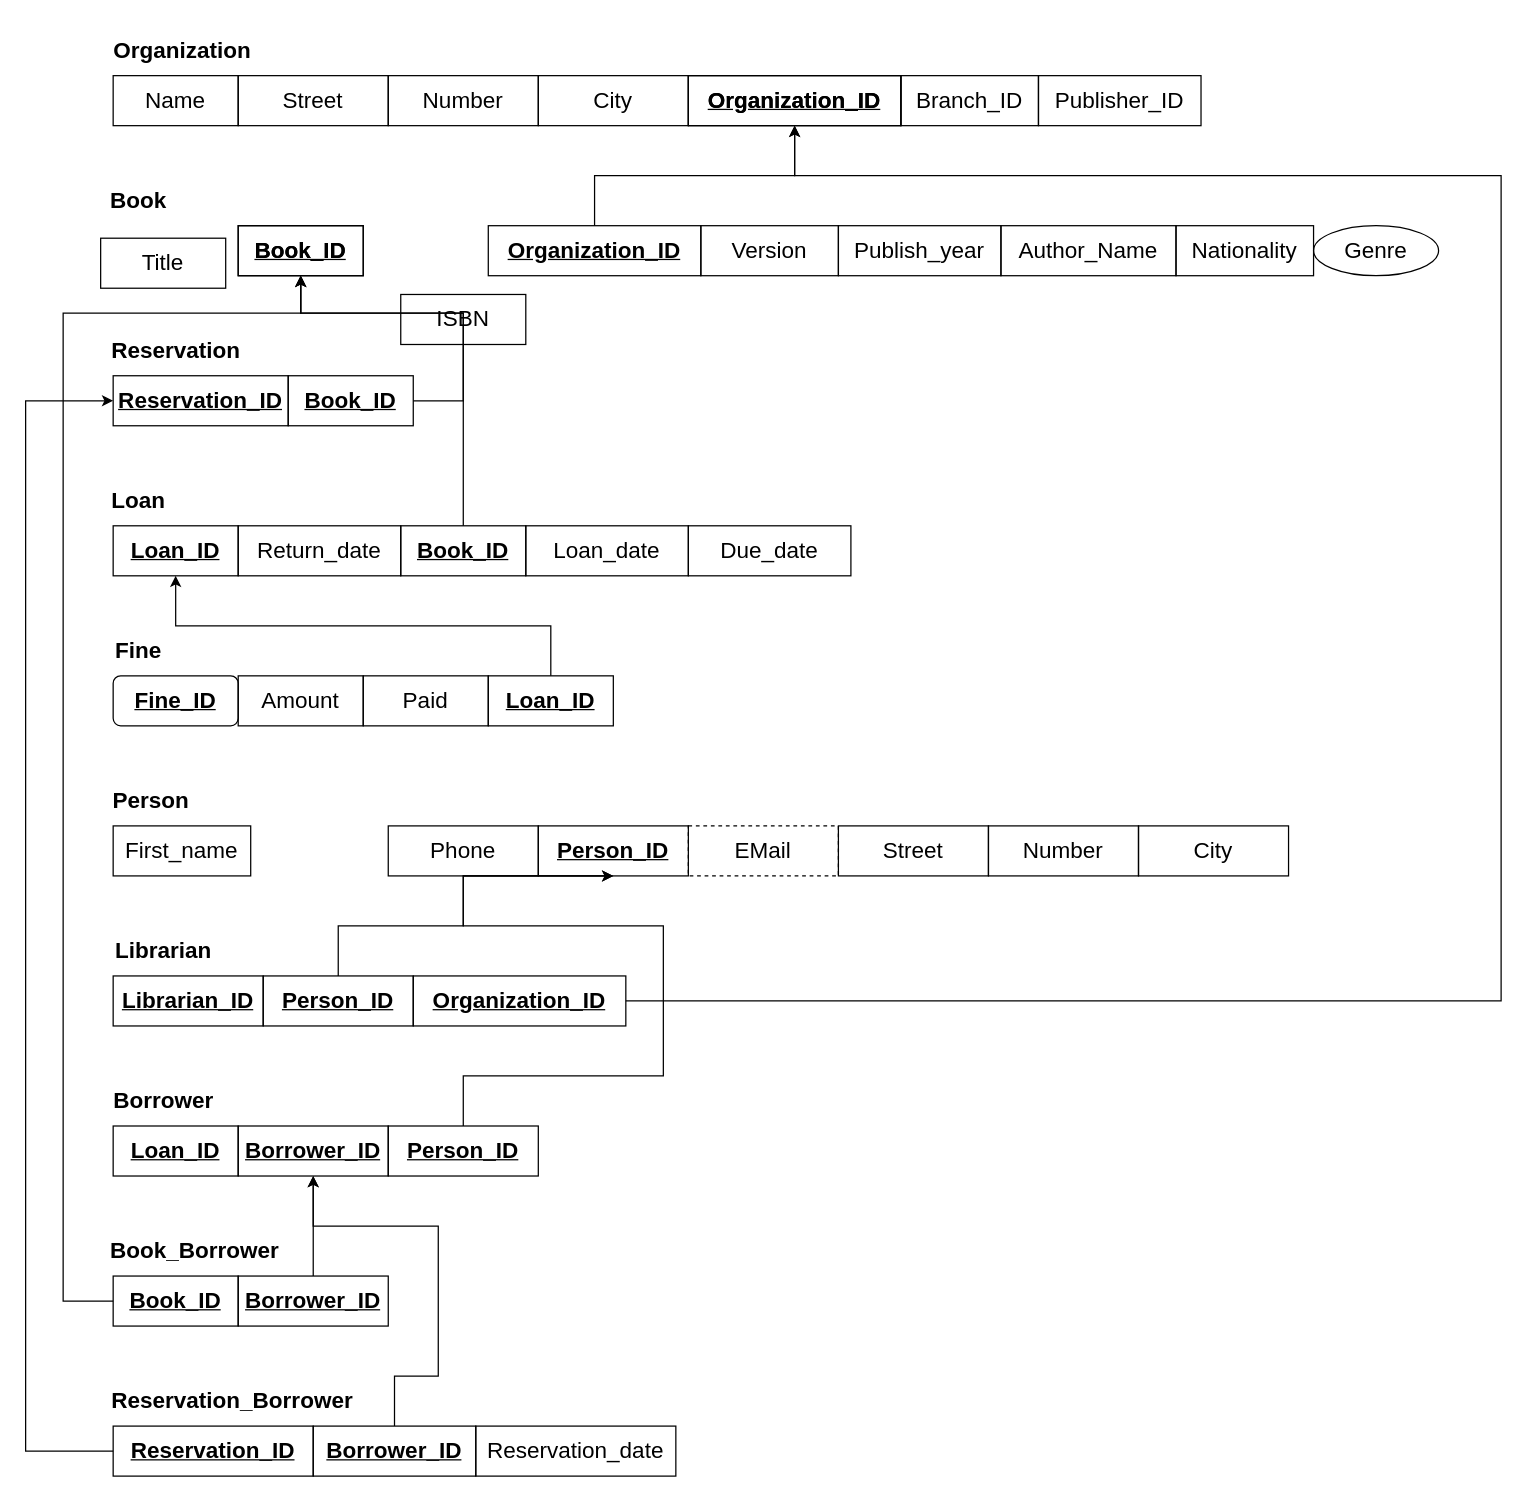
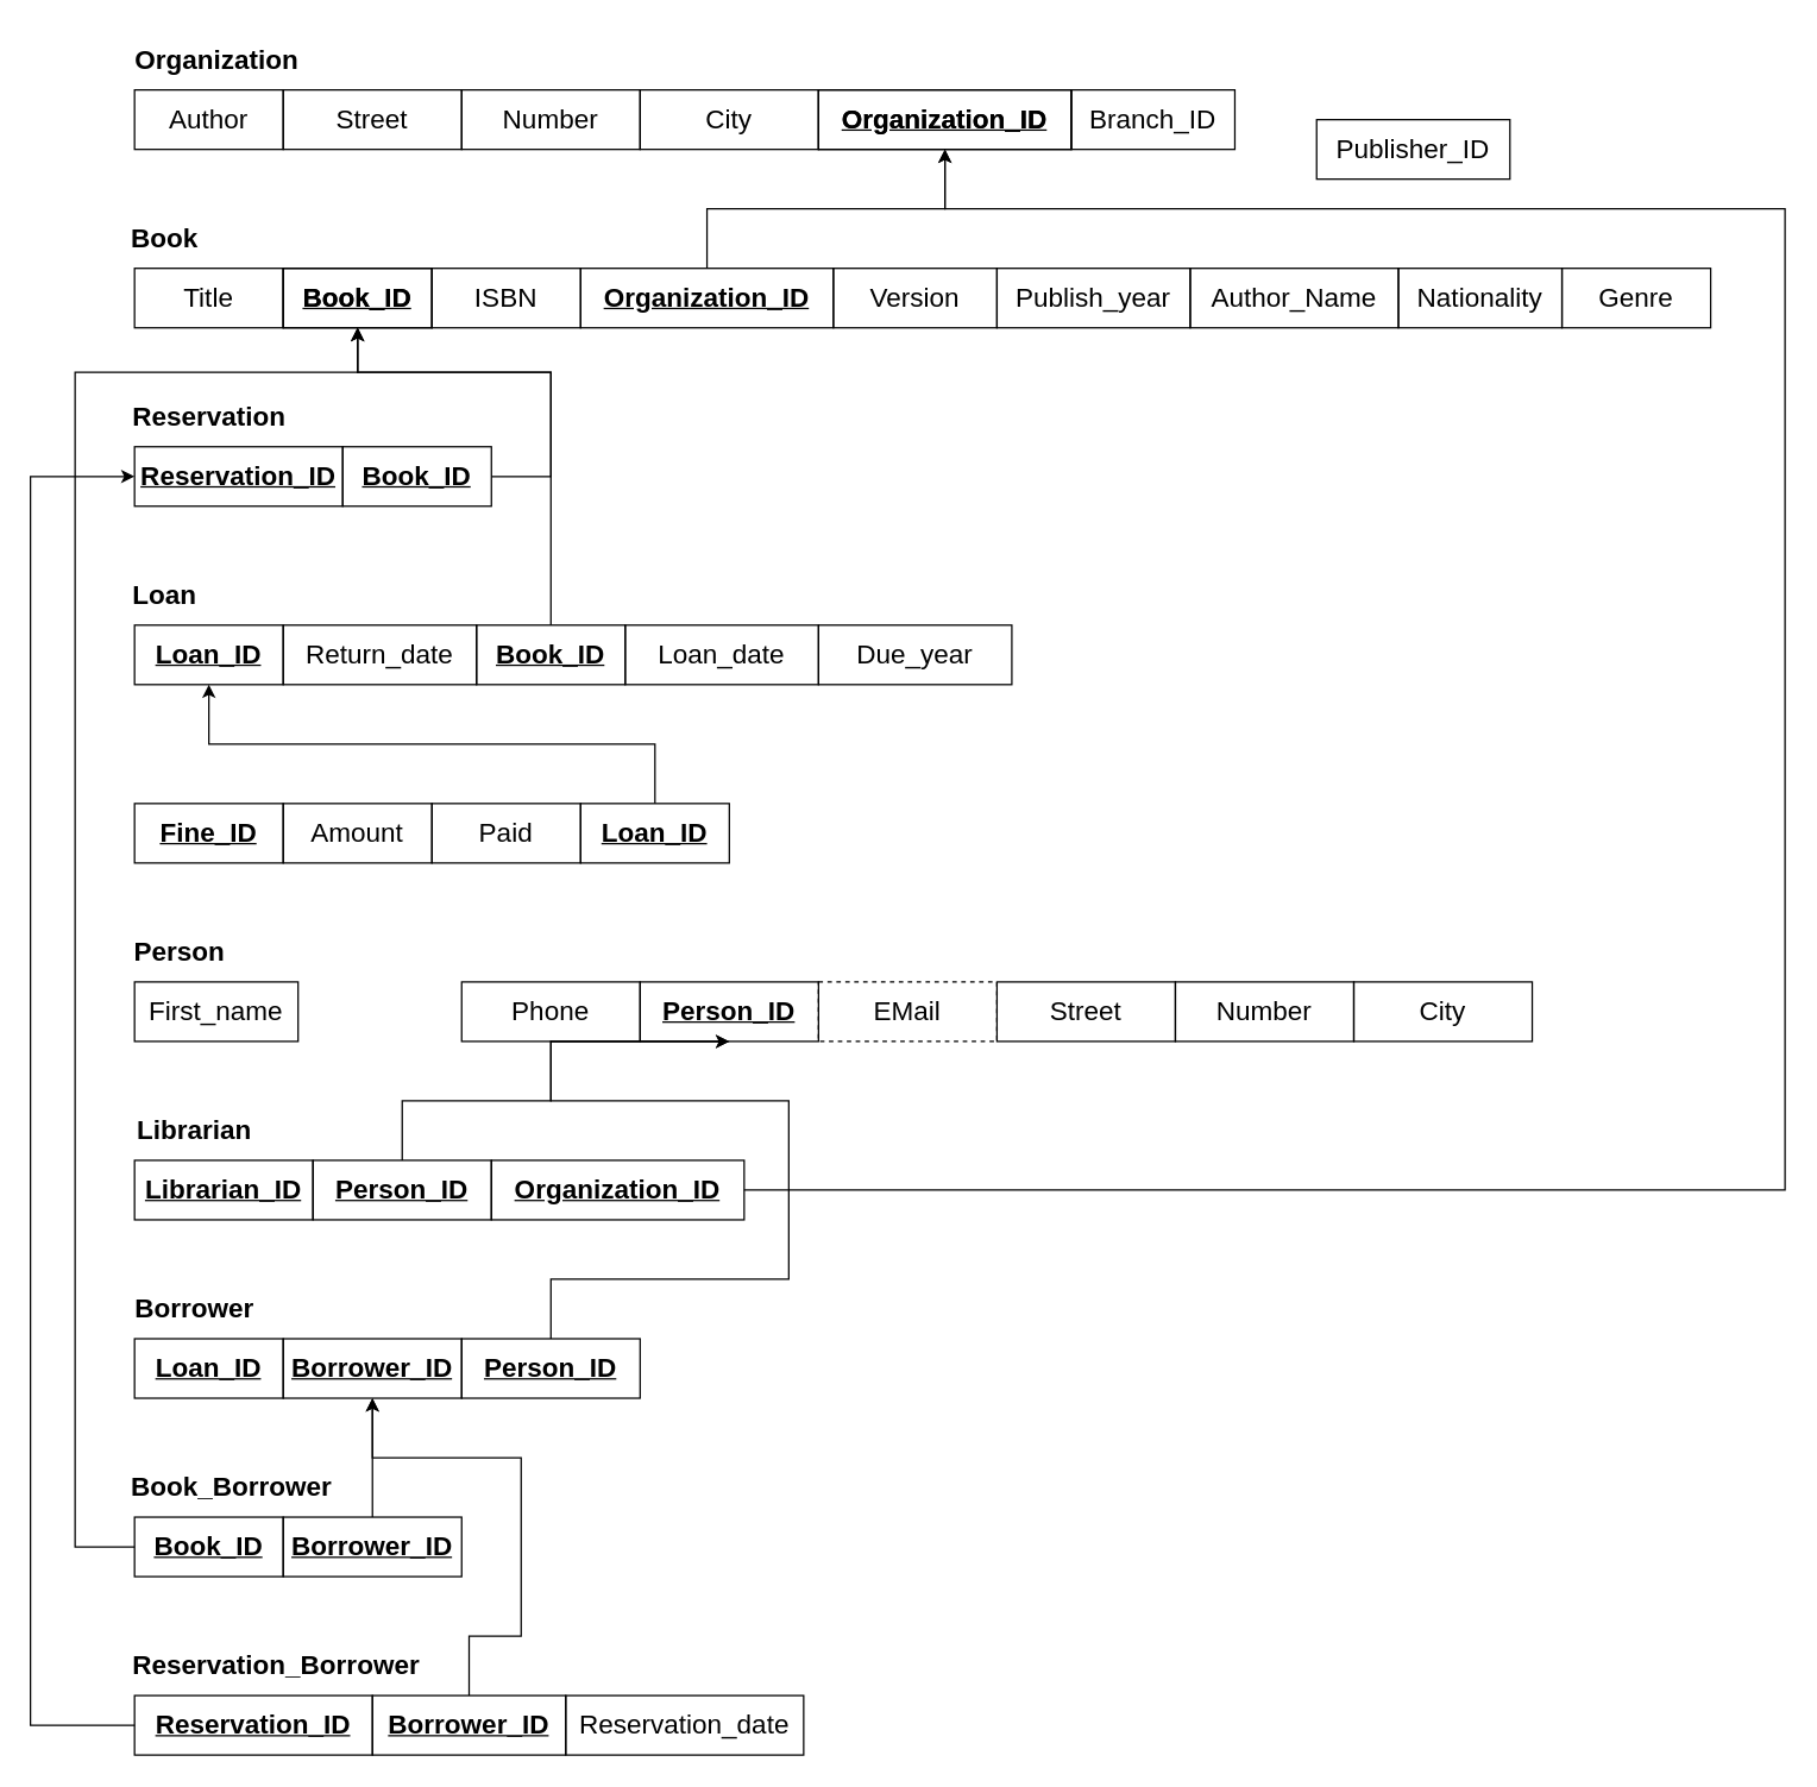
- <mxCell id="8" value="Name" style="whiteSpace=wrap;html=1;align=center;strokeColor=default;fontSize=18;fillColor=none;" parent="1" vertex="1"><mxGeometry x="90" y="60" width="100" height="40" as="geometry" /></mxCell>
+ <mxCell id="8" value="Author" style="whiteSpace=wrap;html=1;align=center;strokeColor=default;fontSize=18;fillColor=none;" parent="1" vertex="1"><mxGeometry x="90" y="60" width="100" height="40" as="geometry" /></mxCell>
- <mxCell id="19" value="Publisher_ID" style="whiteSpace=wrap;html=1;align=center;strokeColor=default;fontSize=18;fillColor=none;" parent="1" vertex="1"><mxGeometry x="830" y="60" width="130" height="40" as="geometry" /></mxCell>
+ <mxCell id="19" value="Publisher_ID" style="whiteSpace=wrap;html=1;align=center;strokeColor=default;fontSize=18;fillColor=none;" parent="1" vertex="1"><mxGeometry x="885" y="80" width="130" height="40" as="geometry" /></mxCell>
- <mxCell id="13" value="Genre" style="ellipse;whiteSpace=wrap;html=1;align=center;strokeColor=default;fontSize=18;fillColor=none;" parent="1" vertex="1"><mxGeometry x="1050" y="180" width="100" height="40" as="geometry" /></mxCell>
+ <mxCell id="13" value="Genre" style="whiteSpace=wrap;html=1;align=center;strokeColor=default;fontSize=18;fillColor=none;" parent="1" vertex="1"><mxGeometry x="1050" y="180" width="100" height="40" as="geometry" /></mxCell>
- <mxCell id="9" value="Title" style="whiteSpace=wrap;html=1;align=center;strokeColor=default;fontSize=18;fillColor=none;" parent="1" vertex="1"><mxGeometry x="80" y="190" width="100" height="40" as="geometry" /></mxCell>
+ <mxCell id="9" value="Title" style="whiteSpace=wrap;html=1;align=center;strokeColor=default;fontSize=18;fillColor=none;" parent="1" vertex="1"><mxGeometry x="90" y="180" width="100" height="40" as="geometry" /></mxCell>
- <mxCell id="21" value="ISBN" style="whiteSpace=wrap;html=1;align=center;strokeColor=default;fontSize=18;fillColor=none;" parent="1" vertex="1"><mxGeometry x="320" y="235" width="100" height="40" as="geometry" /></mxCell>
+ <mxCell id="21" value="ISBN" style="whiteSpace=wrap;html=1;align=center;strokeColor=default;fontSize=18;fillColor=none;" parent="1" vertex="1"><mxGeometry x="290" y="180" width="100" height="40" as="geometry" /></mxCell>
- <mxCell id="36" value="Due_date" style="whiteSpace=wrap;html=1;align=center;strokeColor=default;fontSize=18;fillColor=none;" parent="1" vertex="1"><mxGeometry x="550" y="420" width="130" height="40" as="geometry" /></mxCell>
+ <mxCell id="36" value="Due_year" style="whiteSpace=wrap;html=1;align=center;strokeColor=default;fontSize=18;fillColor=none;" parent="1" vertex="1"><mxGeometry x="550" y="420" width="130" height="40" as="geometry" /></mxCell>
- <mxCell id="7" value="Fine" style="text;strokeColor=none;fillColor=none;html=1;fontSize=18;fontStyle=1;verticalAlign=middle;align=center;" parent="1" vertex="1"><mxGeometry x="60" y="500" width="100" height="40" as="geometry" /></mxCell>
- <mxCell id="12" value="Fine_ID" style="whiteSpace=wrap;html=1;align=center;strokeColor=default;fontSize=18;fillColor=none;fontStyle=5;rounded=1;" parent="1" vertex="1"><mxGeometry x="90" y="540" width="100" height="40" as="geometry" /></mxCell>
+ <mxCell id="12" value="Fine_ID" style="whiteSpace=wrap;html=1;align=center;strokeColor=default;fontSize=18;fillColor=none;fontStyle=5" parent="1" vertex="1"><mxGeometry x="90" y="540" width="100" height="40" as="geometry" /></mxCell>
